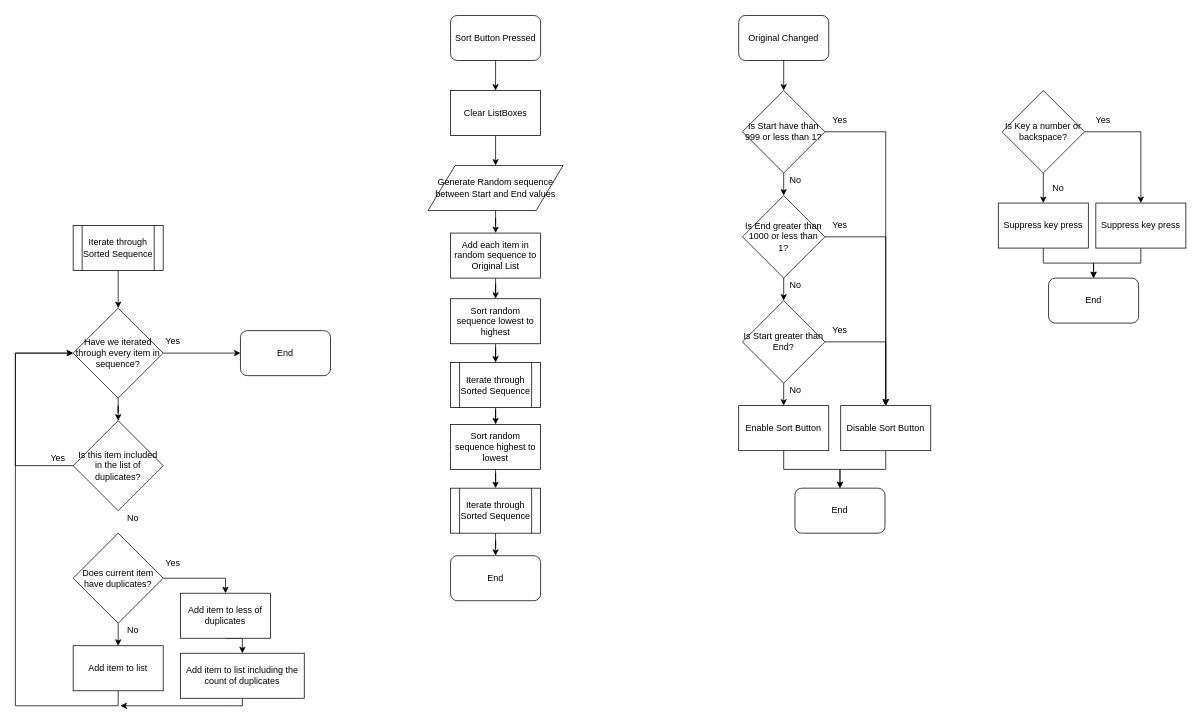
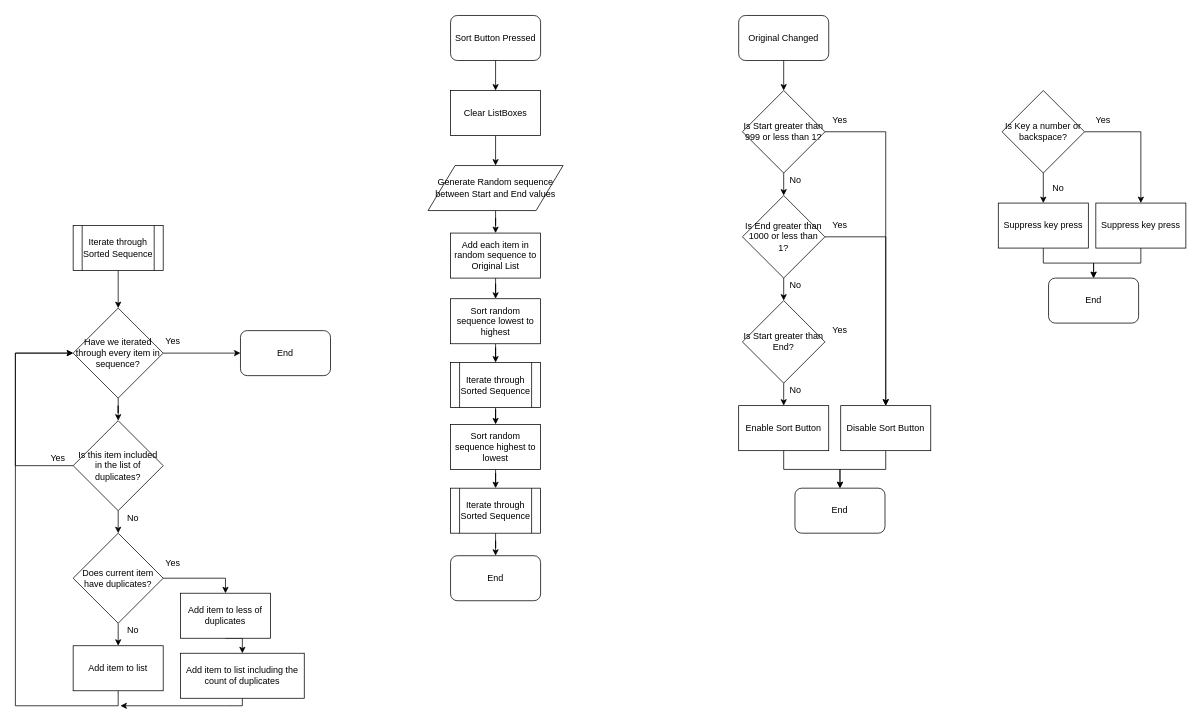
- <mxCell id="14" value="Is Start have than 999 or less than 1?" parent="1" style="rhombus;whiteSpace=wrap;html=1;" vertex="1"><mxGeometry as="geometry" height="110" width="110" y="120" x="989" /></mxCell>
+ <mxCell id="14" value="Is Start greater than 999 or less than 1?" parent="1" style="rhombus;whiteSpace=wrap;html=1;" vertex="1"><mxGeometry as="geometry" height="110" width="110" y="120" x="989" /></mxCell>
- <mxCell id="19" parent="1" edge="1" target="11" source="20" style="edgeStyle=orthogonalEdgeStyle;rounded=0;orthogonalLoop=1;jettySize=auto;html=1;exitX=1;exitY=0.5;exitDx=0;exitDy=0;entryX=0.5;entryY=0;entryDx=0;entryDy=0;"><mxGeometry as="geometry" relative="1" /></mxCell>
+ <mxCell id="48" parent="1" edge="1" target="56" source="50" style="edgeStyle=orthogonalEdgeStyle;rounded=0;orthogonalLoop=1;jettySize=auto;html=1;exitX=0.5;exitY=1;exitDx=0;exitDy=0;entryX=0.5;entryY=0;entryDx=0;entryDy=0;"><mxGeometry as="geometry" relative="1" /></mxCell>
